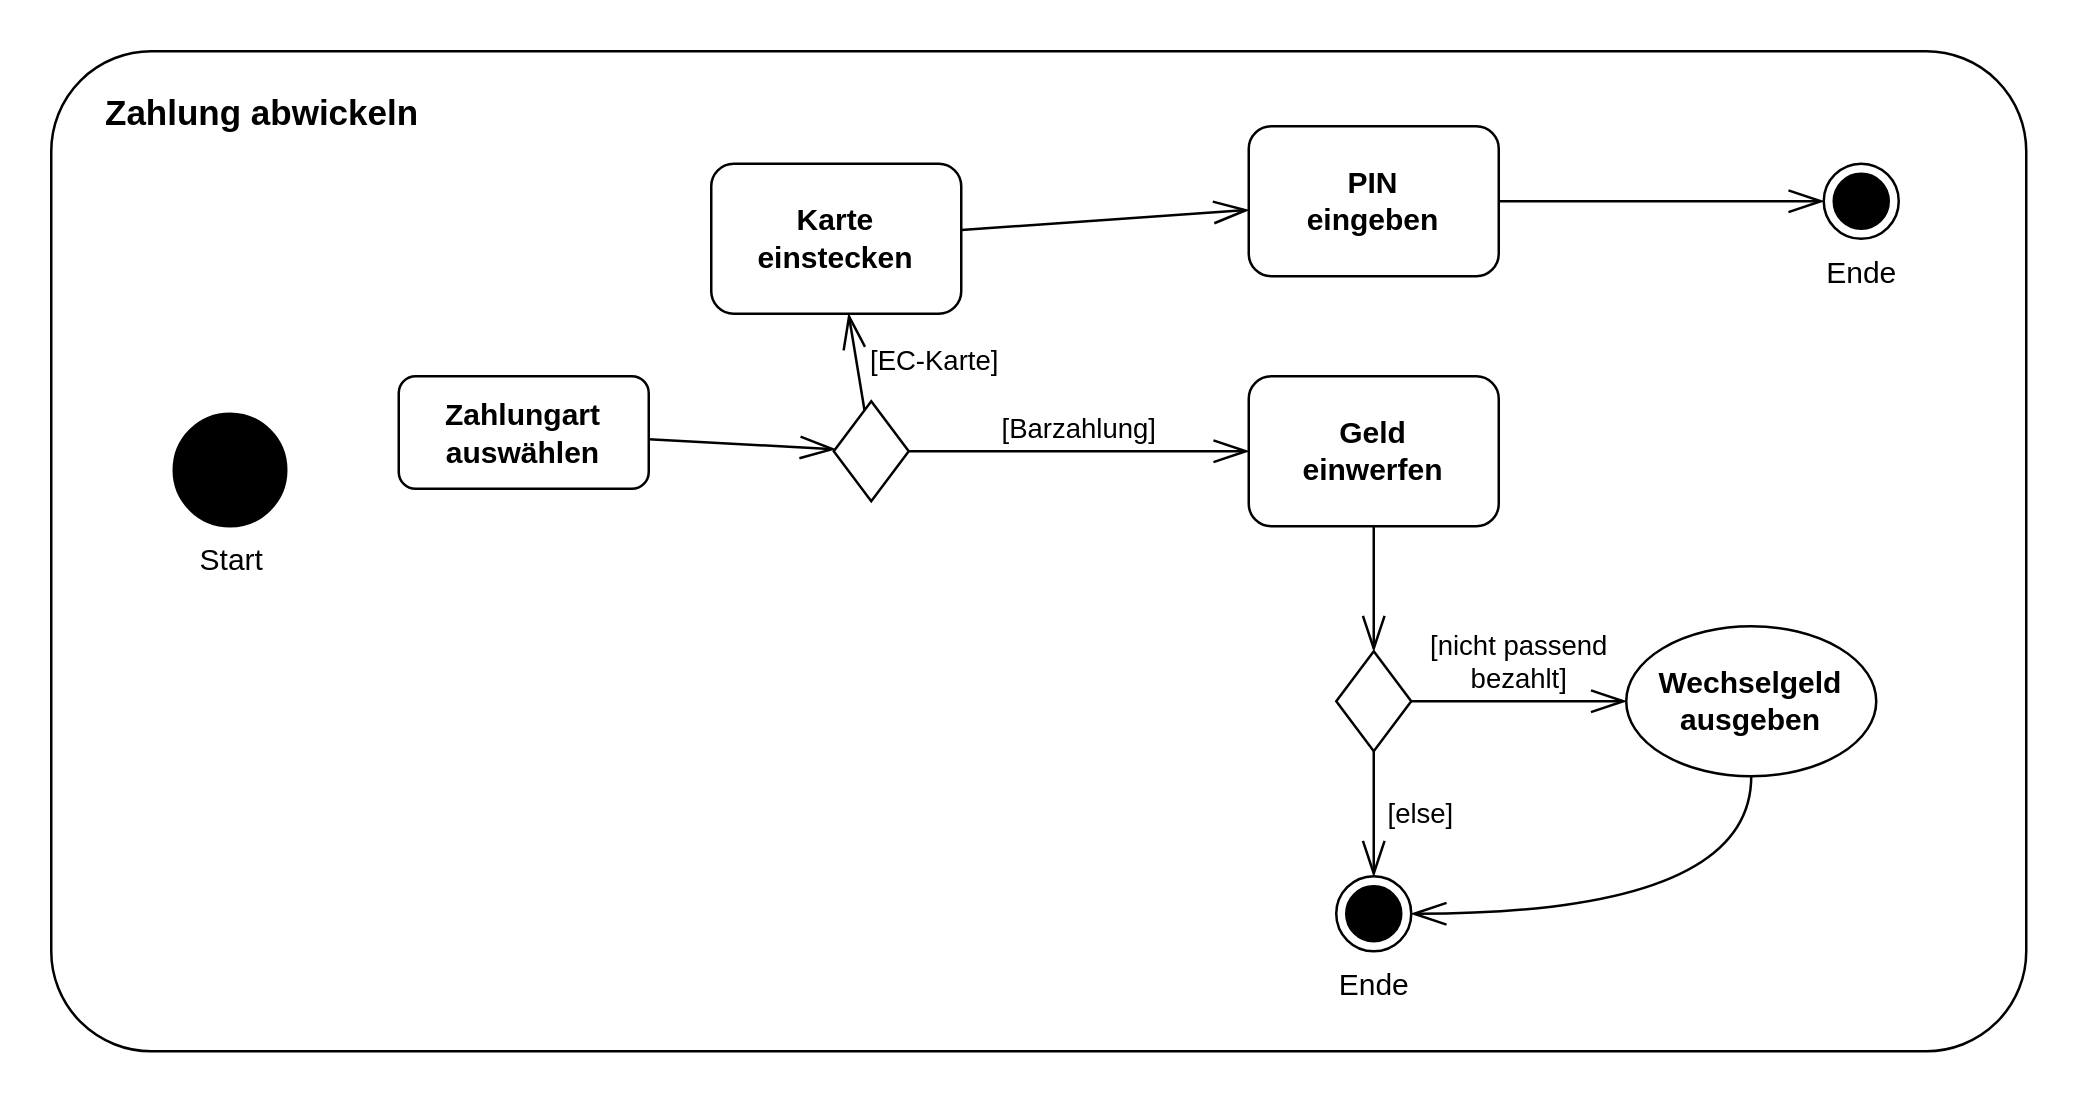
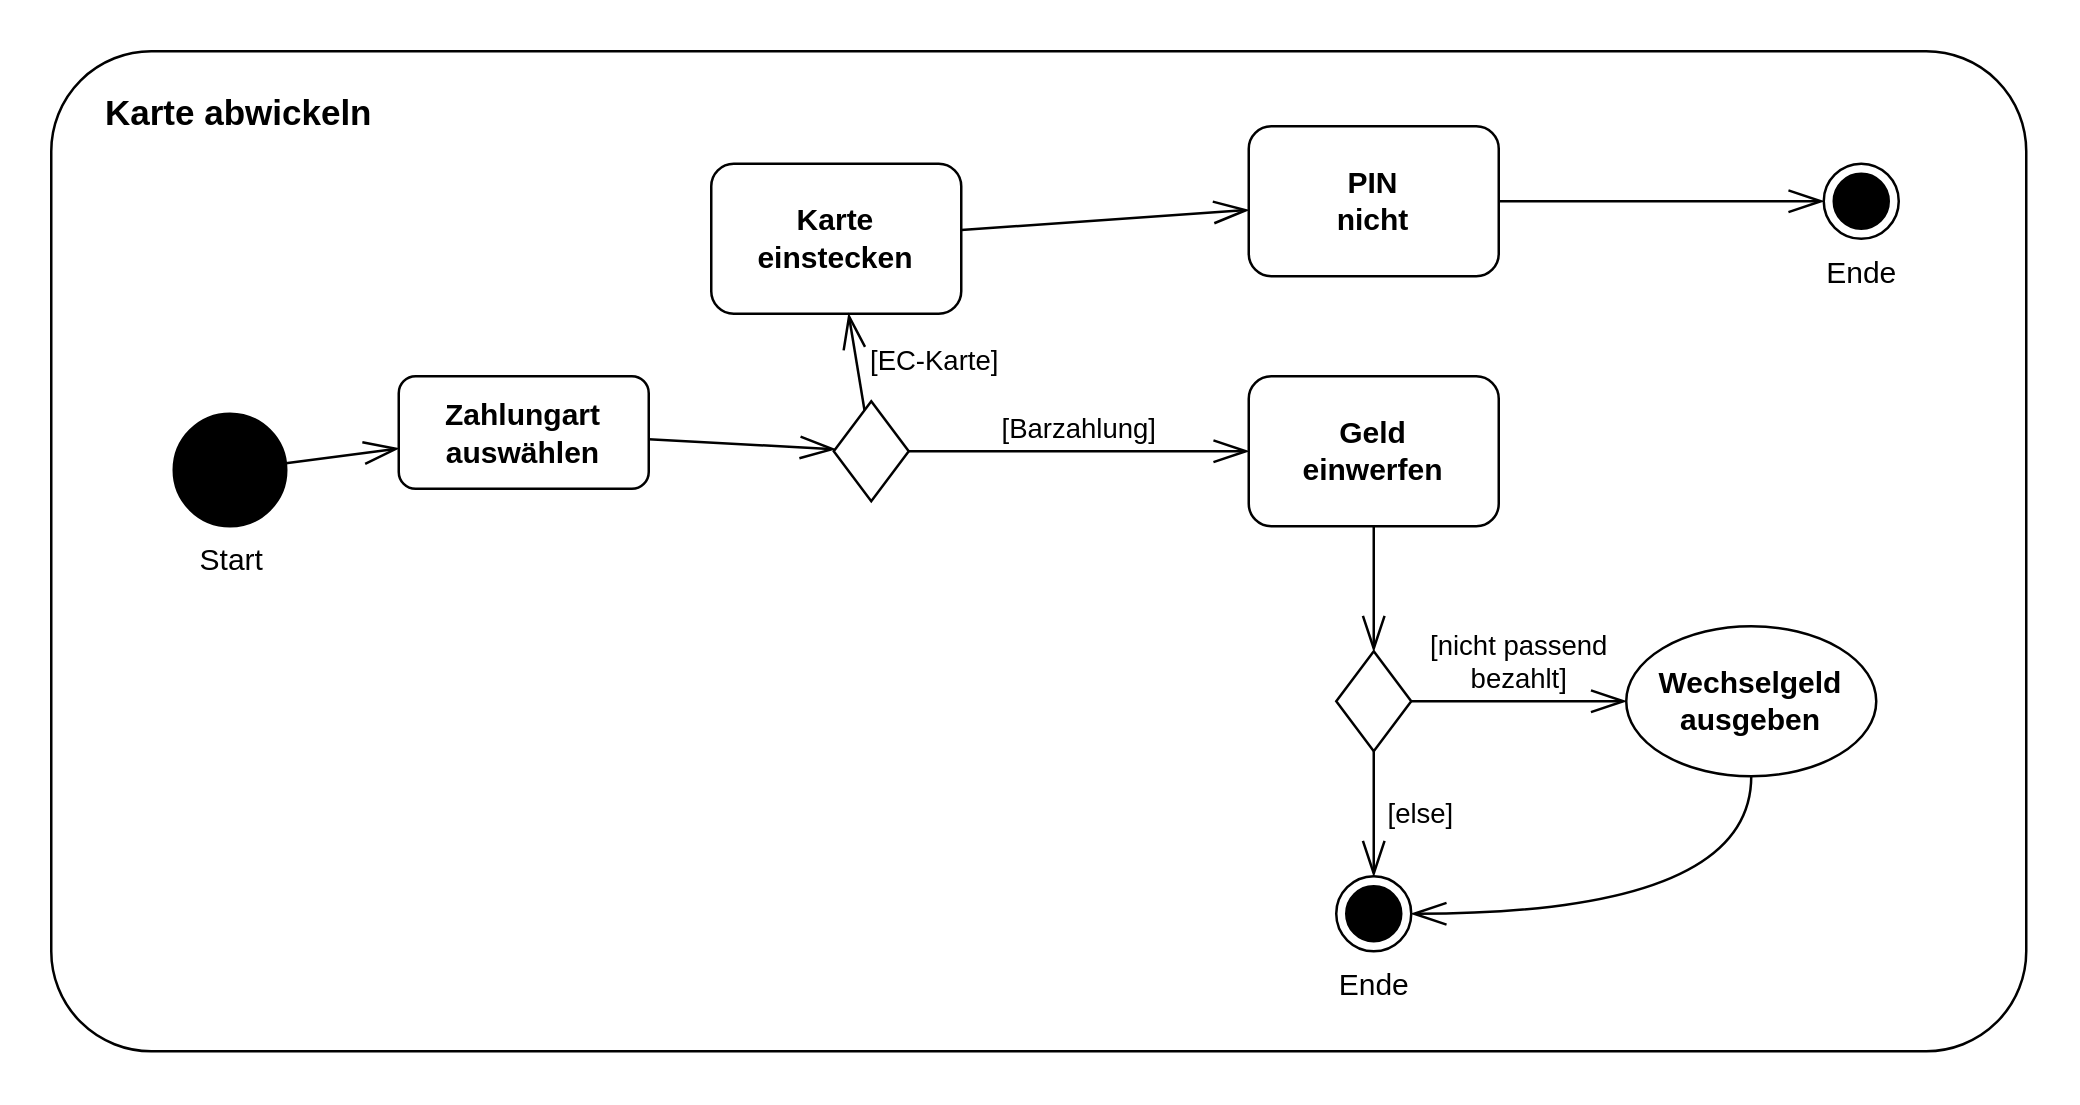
- <mxCell id="2" value="Zahlung abwickeln" style="rounded=1;whiteSpace=wrap;html=1;labelPosition=center;verticalLabelPosition=middle;align=left;verticalAlign=top;spacingLeft=20;spacingTop=10;&#10;absoluteArcSize=1;arcSize=10;fontStyle=1;fontSize=14;fillColor=default;" parent="1" vertex="1"><mxGeometry x="20" y="20" width="790" height="400" as="geometry" /></mxCell>
+ <mxCell id="2" value="Karte abwickeln" style="rounded=1;whiteSpace=wrap;html=1;labelPosition=center;verticalLabelPosition=middle;align=left;verticalAlign=top;spacingLeft=20;spacingTop=10;&#10;absoluteArcSize=1;arcSize=10;fontStyle=1;fontSize=14;fillColor=default;" parent="1" vertex="1"><mxGeometry x="20" y="20" width="790" height="400" as="geometry" /></mxCell>
- <mxCell id="7" value="&lt;div&gt;PIN&lt;/div&gt;&lt;div&gt;eingeben&lt;/div&gt;" style="rounded=1;whiteSpace=wrap;html=1;fontStyle=1" parent="1" vertex="1"><mxGeometry x="499" y="50" width="100" height="60" as="geometry" /></mxCell>
+ <mxCell id="7" value="&lt;div&gt;PIN&lt;/div&gt;&lt;div&gt;nicht&lt;/div&gt;" style="rounded=1;whiteSpace=wrap;html=1;fontStyle=1" parent="1" vertex="1"><mxGeometry x="499" y="50" width="100" height="60" as="geometry" /></mxCell>
+ <mxCell id="9" value="" style="endArrow=openThin;html=1;rounded=0;endFill=0;endSize=12;" parent="1" source="3" target="4" edge="1"><mxGeometry width="50" height="50" relative="1" as="geometry"><mxPoint x="99" y="290" as="sourcePoint" /><mxPoint x="209" y="290" as="targetPoint" /></mxGeometry></mxCell>
